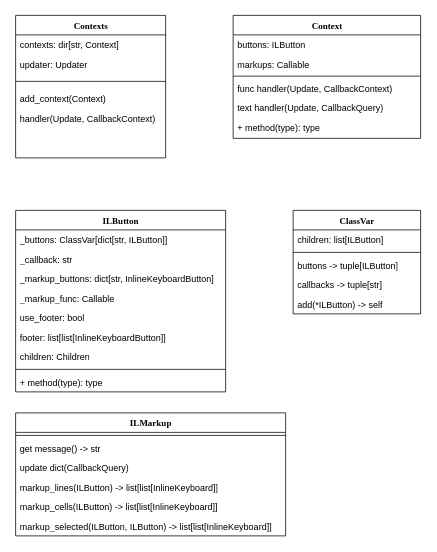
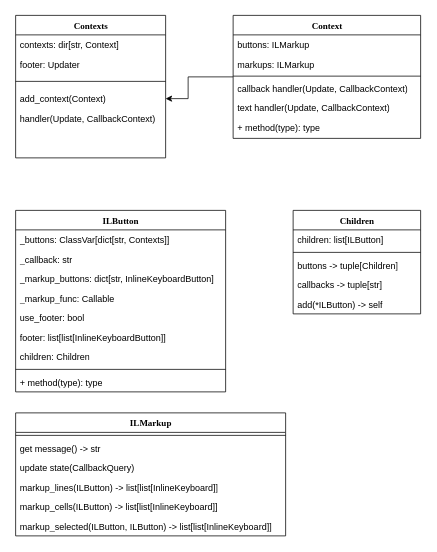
- <mxCell id="20" value="buttons: ILButton" style="text;html=1;strokeColor=none;fillColor=none;align=left;verticalAlign=top;spacingLeft=4;spacingRight=4;whiteSpace=wrap;overflow=hidden;rotatable=0;points=[[0,0.5],[1,0.5]];portConstraint=eastwest;" parent="19" vertex="1"><mxGeometry y="26" width="250" height="26" as="geometry" /></mxCell>
+ <mxCell id="20" value="buttons: ILMarkup" style="text;html=1;strokeColor=none;fillColor=none;align=left;verticalAlign=top;spacingLeft=4;spacingRight=4;whiteSpace=wrap;overflow=hidden;rotatable=0;points=[[0,0.5],[1,0.5]];portConstraint=eastwest;" parent="19" vertex="1"><mxGeometry y="26" width="250" height="26" as="geometry" /></mxCell>
- <mxCell id="14" value="updater: Updater" style="text;html=1;strokeColor=none;fillColor=none;align=left;verticalAlign=top;spacingLeft=4;spacingRight=4;whiteSpace=wrap;overflow=hidden;rotatable=0;points=[[0,0.5],[1,0.5]];portConstraint=eastwest;" parent="12" vertex="1"><mxGeometry y="52" width="200" height="26" as="geometry" /></mxCell>
+ <mxCell id="14" value="footer: Updater" style="text;html=1;strokeColor=none;fillColor=none;align=left;verticalAlign=top;spacingLeft=4;spacingRight=4;whiteSpace=wrap;overflow=hidden;rotatable=0;points=[[0,0.5],[1,0.5]];portConstraint=eastwest;" parent="12" vertex="1"><mxGeometry y="52" width="200" height="26" as="geometry" /></mxCell>
- <mxCell id="21" value="markups: Callable" style="text;html=1;strokeColor=none;fillColor=none;align=left;verticalAlign=top;spacingLeft=4;spacingRight=4;whiteSpace=wrap;overflow=hidden;rotatable=0;points=[[0,0.5],[1,0.5]];portConstraint=eastwest;" parent="19" vertex="1"><mxGeometry y="52" width="250" height="26" as="geometry" /></mxCell>
+ <mxCell id="21" value="markups: ILMarkup" style="text;html=1;strokeColor=none;fillColor=none;align=left;verticalAlign=top;spacingLeft=4;spacingRight=4;whiteSpace=wrap;overflow=hidden;rotatable=0;points=[[0,0.5],[1,0.5]];portConstraint=eastwest;" parent="19" vertex="1"><mxGeometry y="52" width="250" height="26" as="geometry" /></mxCell>
- <mxCell id="23" value="func handler(Update, CallbackContext)" style="text;html=1;strokeColor=none;fillColor=none;align=left;verticalAlign=top;spacingLeft=4;spacingRight=4;whiteSpace=wrap;overflow=hidden;rotatable=0;points=[[0,0.5],[1,0.5]];portConstraint=eastwest;" parent="19" vertex="1"><mxGeometry y="84" width="250" height="26" as="geometry" /></mxCell>
+ <mxCell id="23" value="callback handler(Update, CallbackContext)" style="text;html=1;strokeColor=none;fillColor=none;align=left;verticalAlign=top;spacingLeft=4;spacingRight=4;whiteSpace=wrap;overflow=hidden;rotatable=0;points=[[0,0.5],[1,0.5]];portConstraint=eastwest;" parent="19" vertex="1"><mxGeometry y="84" width="250" height="26" as="geometry" /></mxCell>
+ <mxCell id="18" style="edgeStyle=orthogonalEdgeStyle;rounded=0;orthogonalLoop=1;jettySize=auto;html=1;entryX=1;entryY=0.5;entryDx=0;entryDy=0;" edge="1" parent="1" source="19" target="16"><mxGeometry relative="1" as="geometry"><Array as="points"><mxPoint x="250" y="102" /><mxPoint x="250" y="131" /></Array></mxGeometry></mxCell>
- <mxCell id="24" value="text handler(Update, CallbackQuery)" style="text;html=1;strokeColor=none;fillColor=none;align=left;verticalAlign=top;spacingLeft=4;spacingRight=4;whiteSpace=wrap;overflow=hidden;rotatable=0;points=[[0,0.5],[1,0.5]];portConstraint=eastwest;" parent="19" vertex="1"><mxGeometry y="110" width="250" height="26" as="geometry" /></mxCell>
+ <mxCell id="24" value="text handler(Update, CallbackContext)" style="text;html=1;strokeColor=none;fillColor=none;align=left;verticalAlign=top;spacingLeft=4;spacingRight=4;whiteSpace=wrap;overflow=hidden;rotatable=0;points=[[0,0.5],[1,0.5]];portConstraint=eastwest;" parent="19" vertex="1"><mxGeometry y="110" width="250" height="26" as="geometry" /></mxCell>
- <mxCell id="33" value="ClassVar" style="swimlane;html=1;fontStyle=1;align=center;verticalAlign=top;childLayout=stackLayout;horizontal=1;startSize=26;horizontalStack=0;resizeParent=1;resizeLast=0;collapsible=1;marginBottom=0;swimlaneFillColor=#ffffff;rounded=0;shadow=0;comic=0;labelBackgroundColor=none;strokeWidth=1;fillColor=none;fontFamily=Verdana;fontSize=12" vertex="1" parent="1"><mxGeometry x="390" y="280" width="170" height="138" as="geometry" /></mxCell>
+ <mxCell id="33" value="Children" style="swimlane;html=1;fontStyle=1;align=center;verticalAlign=top;childLayout=stackLayout;horizontal=1;startSize=26;horizontalStack=0;resizeParent=1;resizeLast=0;collapsible=1;marginBottom=0;swimlaneFillColor=#ffffff;rounded=0;shadow=0;comic=0;labelBackgroundColor=none;strokeWidth=1;fillColor=none;fontFamily=Verdana;fontSize=12" vertex="1" parent="1"><mxGeometry x="390" y="280" width="170" height="138" as="geometry" /></mxCell>
- <mxCell id="3" value="_buttons: ClassVar[dict[str, ILButton]]" style="text;html=1;strokeColor=none;fillColor=none;align=left;verticalAlign=top;spacingLeft=4;spacingRight=4;whiteSpace=wrap;overflow=hidden;rotatable=0;points=[[0,0.5],[1,0.5]];portConstraint=eastwest;" parent="2" vertex="1"><mxGeometry y="26" width="280" height="26" as="geometry" /></mxCell>
+ <mxCell id="3" value="_buttons: ClassVar[dict[str, Contexts]]" style="text;html=1;strokeColor=none;fillColor=none;align=left;verticalAlign=top;spacingLeft=4;spacingRight=4;whiteSpace=wrap;overflow=hidden;rotatable=0;points=[[0,0.5],[1,0.5]];portConstraint=eastwest;" parent="2" vertex="1"><mxGeometry y="26" width="280" height="26" as="geometry" /></mxCell>
- <mxCell id="36" value="buttons -&amp;gt; tuple[ILButton]" style="text;html=1;strokeColor=none;fillColor=none;align=left;verticalAlign=top;spacingLeft=4;spacingRight=4;whiteSpace=wrap;overflow=hidden;rotatable=0;points=[[0,0.5],[1,0.5]];portConstraint=eastwest;" vertex="1" parent="33"><mxGeometry y="60" width="170" height="26" as="geometry" /></mxCell>
+ <mxCell id="36" value="buttons -&amp;gt; tuple[Children]" style="text;html=1;strokeColor=none;fillColor=none;align=left;verticalAlign=top;spacingLeft=4;spacingRight=4;whiteSpace=wrap;overflow=hidden;rotatable=0;points=[[0,0.5],[1,0.5]];portConstraint=eastwest;" vertex="1" parent="33"><mxGeometry y="60" width="170" height="26" as="geometry" /></mxCell>
- <mxCell id="29" value="update dict(CallbackQuery)" style="text;html=1;strokeColor=none;fillColor=none;align=left;verticalAlign=top;spacingLeft=4;spacingRight=4;whiteSpace=wrap;overflow=hidden;rotatable=0;points=[[0,0.5],[1,0.5]];portConstraint=eastwest;" vertex="1" parent="26"><mxGeometry y="60" width="360" height="26" as="geometry" /></mxCell>
+ <mxCell id="29" value="update state(CallbackQuery)" style="text;html=1;strokeColor=none;fillColor=none;align=left;verticalAlign=top;spacingLeft=4;spacingRight=4;whiteSpace=wrap;overflow=hidden;rotatable=0;points=[[0,0.5],[1,0.5]];portConstraint=eastwest;" vertex="1" parent="26"><mxGeometry y="60" width="360" height="26" as="geometry" /></mxCell>
